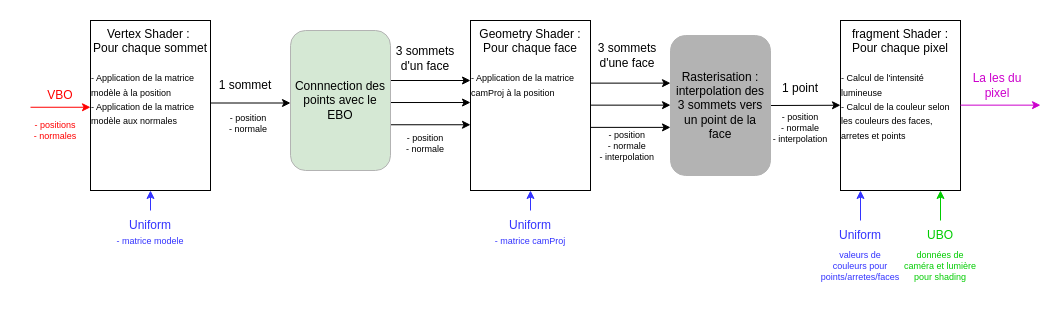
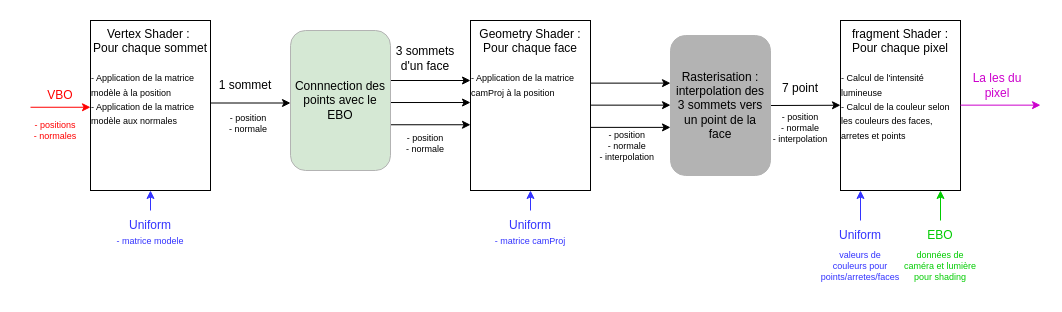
- <mxCell id="16" value="3 sommets d'une face" style="text;html=1;strokeColor=none;fillColor=none;align=center;verticalAlign=middle;whiteSpace=wrap;rounded=0;" parent="1" vertex="1"><mxGeometry x="590" y="40" width="73.5" height="30" as="geometry" /></mxCell>
- <mxCell id="19" value="1 point" style="text;html=1;strokeColor=none;fillColor=none;align=center;verticalAlign=middle;whiteSpace=wrap;rounded=0;" parent="1" vertex="1"><mxGeometry x="770" y="72.5" width="60" height="30" as="geometry" /></mxCell>
+ <mxCell id="19" value="7 point" style="text;html=1;strokeColor=none;fillColor=none;align=center;verticalAlign=middle;whiteSpace=wrap;rounded=0;" parent="1" vertex="1"><mxGeometry x="770" y="72.5" width="60" height="30" as="geometry" /></mxCell>
- <mxCell id="27" value="UBO" style="text;html=1;strokeColor=none;fillColor=none;align=center;verticalAlign=middle;whiteSpace=wrap;rounded=0;fontColor=#00CC00;" parent="1" vertex="1"><mxGeometry x="910" y="220" width="60" height="30" as="geometry" /></mxCell>
+ <mxCell id="27" value="EBO" style="text;html=1;strokeColor=none;fillColor=none;align=center;verticalAlign=middle;whiteSpace=wrap;rounded=0;fontColor=#00CC00;" parent="1" vertex="1"><mxGeometry x="910" y="220" width="60" height="30" as="geometry" /></mxCell>
